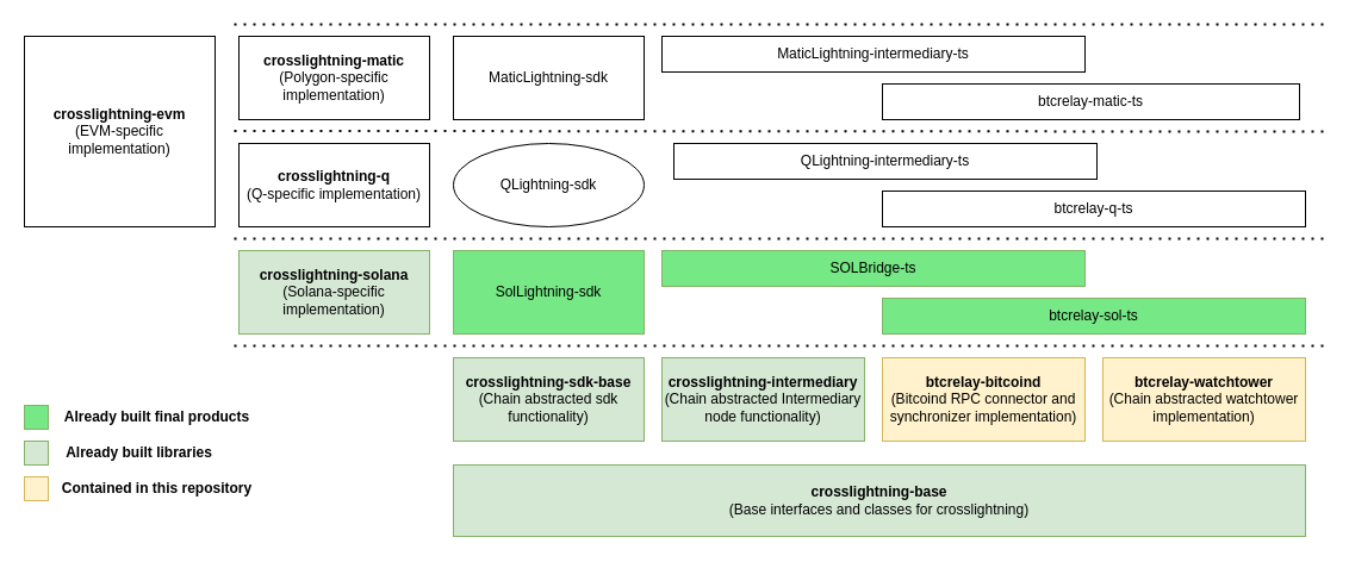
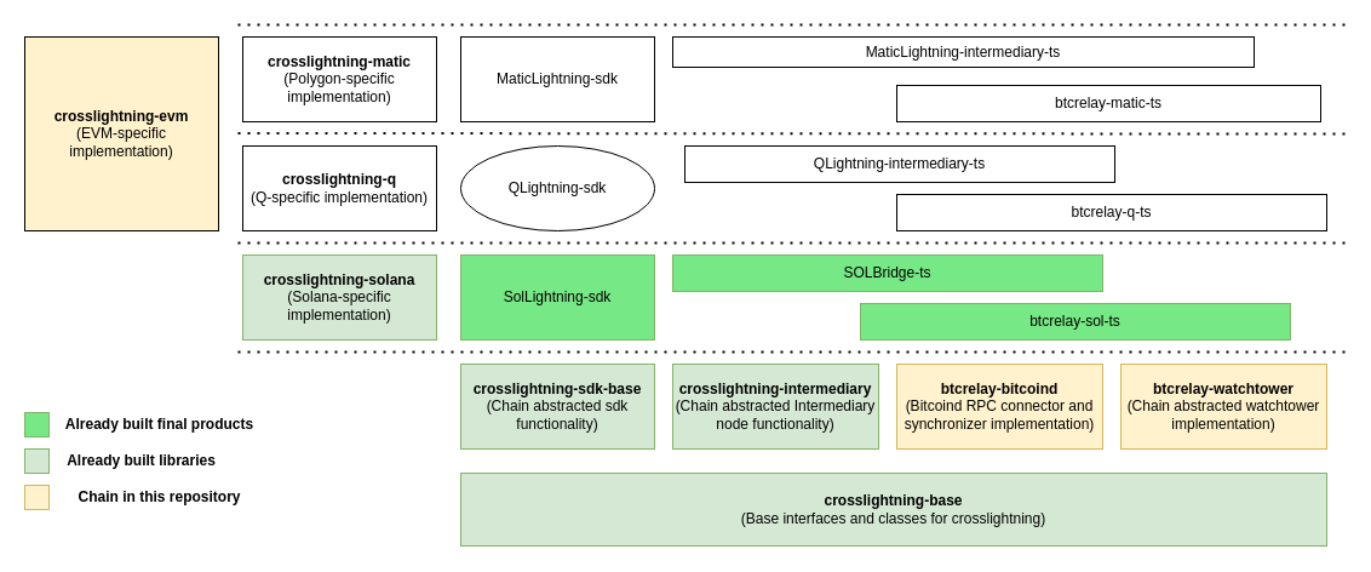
- <mxCell id="21" value="MaticLightning-intermediary-ts" style="rounded=0;whiteSpace=wrap;html=1;" parent="1" vertex="1"><mxGeometry x="555" y="30" width="355" height="30" as="geometry" /></mxCell>
+ <mxCell id="21" value="MaticLightning-intermediary-ts" style="rounded=0;whiteSpace=wrap;html=1;" parent="1" vertex="1"><mxGeometry x="555" y="30" width="480" height="25" as="geometry" /></mxCell>
- <mxCell id="11" value="&lt;b&gt;crosslightning-evm&lt;br&gt;&lt;/b&gt;(EVM-specific implementation)" style="rounded=0;whiteSpace=wrap;html=1;" parent="1" vertex="1"><mxGeometry x="20" y="30" width="160" height="160" as="geometry" /></mxCell>
+ <mxCell id="11" value="&lt;b&gt;crosslightning-evm&lt;br&gt;&lt;/b&gt;(EVM-specific implementation)" style="rounded=0;whiteSpace=wrap;html=1;fillColor=#fff2cc;" parent="1" vertex="1"><mxGeometry x="20" y="30" width="160" height="160" as="geometry" /></mxCell>
- <mxCell id="7" value="btcrelay-sol-ts" style="rounded=0;whiteSpace=wrap;html=1;fillColor=#76E885;strokeColor=#82b366;" parent="1" vertex="1"><mxGeometry x="740" y="250" width="355" height="30" as="geometry" /></mxCell>
+ <mxCell id="7" value="btcrelay-sol-ts" style="rounded=0;whiteSpace=wrap;html=1;fillColor=#76E885;strokeColor=#82b366;" parent="1" vertex="1"><mxGeometry x="710" y="250" width="355" height="30" as="geometry" /></mxCell>
- <mxCell id="30" value="&lt;b&gt;Contained in this repository&lt;br&gt;&lt;/b&gt;" style="text;html=1;align=center;verticalAlign=middle;resizable=0;points=[];autosize=1;strokeColor=none;fillColor=none;" vertex="1" parent="1"><mxGeometry x="41" y="395" width="180" height="30" as="geometry" /></mxCell>
+ <mxCell id="30" value="&lt;b&gt;Chain in this repository&lt;br&gt;&lt;/b&gt;" style="text;html=1;align=center;verticalAlign=middle;resizable=0;points=[];autosize=1;strokeColor=none;fillColor=none;" vertex="1" parent="1"><mxGeometry x="41" y="395" width="180" height="30" as="geometry" /></mxCell>
